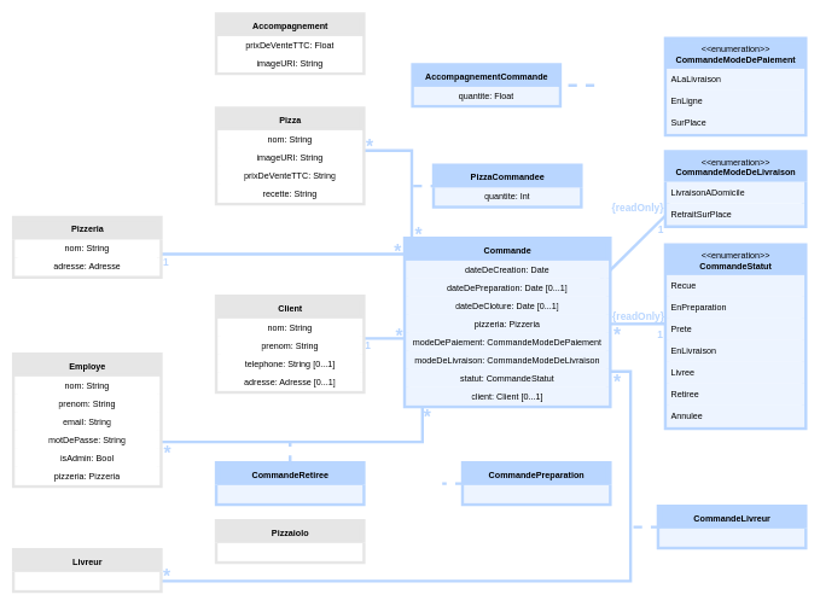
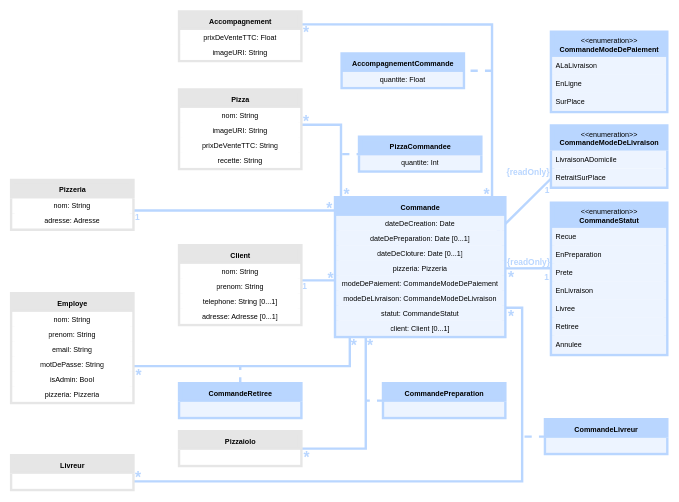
+ <mxCell id="26" value="" style="endArrow=none;html=1;rounded=0;align=center;verticalAlign=top;endFill=0;labelBackgroundColor=none;exitX=1;exitY=0.25;exitDx=0;exitDy=0;edgeStyle=orthogonalEdgeStyle;strokeColor=#B9D6FF;entryX=0.928;entryY=-0.001;entryDx=0;entryDy=0;entryPerimeter=0;strokeWidth=4;" parent="1" source="72" target="75" edge="1"><mxGeometry relative="1" as="geometry"><mxPoint x="270.8" y="155.73" as="sourcePoint" /><mxPoint x="800" y="318" as="targetPoint" /><Array as="points"><mxPoint y="40" x="820" /></Array></mxGeometry></mxCell>
+ <mxCell id="27" value="&lt;span style=&quot;color: rgb(185, 214, 255); font-size: 26px;&quot;&gt;*&lt;/span&gt;" style="resizable=0;html=1;align=left;verticalAlign=top;labelBackgroundColor=none;fontSize=26;fontColor=#DBEECB;fontStyle=1" parent="26" connectable="0" vertex="1"><mxGeometry x="-1" relative="1" as="geometry"><mxPoint x="3" y="-8" as="offset" /></mxGeometry></mxCell>
+ <mxCell id="28" value="&lt;span style=&quot;text-align: left&quot;&gt;&lt;font style=&quot;font-size: 26px&quot;&gt;*&lt;/font&gt;&lt;/span&gt;" style="resizable=0;html=1;align=right;verticalAlign=top;labelBackgroundColor=none;fontColor=#B9D6FF;fontStyle=1" parent="26" connectable="0" vertex="1"><mxGeometry x="1" relative="1" as="geometry"><mxPoint x="-4" y="-28" as="offset" /></mxGeometry></mxCell>
+ <mxCell id="42" value="" style="endArrow=none;html=1;rounded=0;align=center;verticalAlign=top;endFill=0;labelBackgroundColor=none;exitX=1;exitY=0.5;exitDx=0;exitDy=0;strokeColor=#B9D6FF;entryX=0.176;entryY=1.011;entryDx=0;entryDy=0;edgeStyle=orthogonalEdgeStyle;entryPerimeter=0;strokeWidth=4;" parent="1" source="63" target="83" edge="1"><mxGeometry relative="1" as="geometry"><mxPoint x="509.4" y="396.55" as="sourcePoint" /><mxPoint x="600" y="580" as="targetPoint" /></mxGeometry></mxCell>
+ <mxCell id="43" value="&lt;span style=&quot;color: rgb(185 , 214 , 255)&quot;&gt;&lt;font style=&quot;font-size: 26px&quot;&gt;*&lt;/font&gt;&lt;/span&gt;" style="resizable=0;html=1;align=left;verticalAlign=top;labelBackgroundColor=none;fontSize=25;fontColor=#DBEECB;fontStyle=1" parent="42" connectable="0" vertex="1"><mxGeometry x="-1" relative="1" as="geometry"><mxPoint x="4" y="-7" as="offset" /></mxGeometry></mxCell>
+ <mxCell id="44" value="&lt;span style=&quot;color: rgb(185 , 214 , 255) ; text-align: left&quot;&gt;&lt;font style=&quot;font-size: 26px&quot;&gt;*&lt;/font&gt;&lt;/span&gt;" style="resizable=0;html=1;align=right;verticalAlign=top;labelBackgroundColor=none;fontColor=#DBEECB;fontStyle=1" parent="42" connectable="0" vertex="1"><mxGeometry x="1" relative="1" as="geometry"><mxPoint x="12.69" y="-5.06" as="offset" /></mxGeometry></mxCell>
